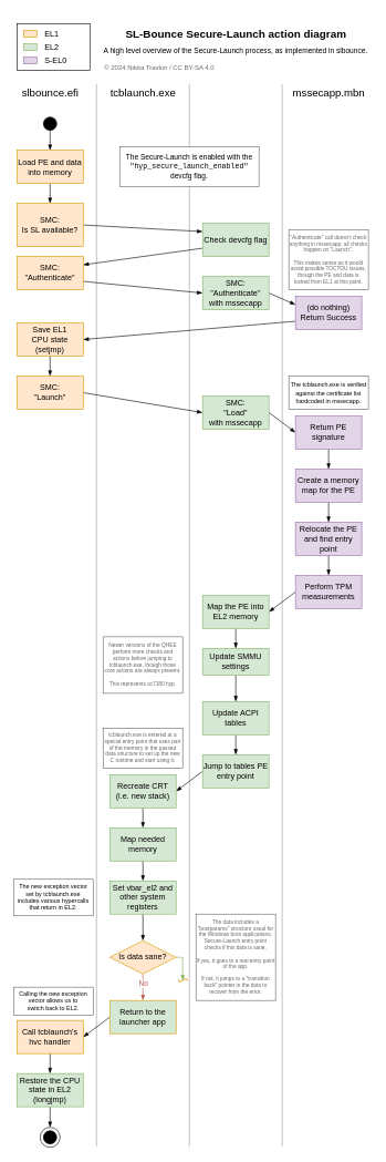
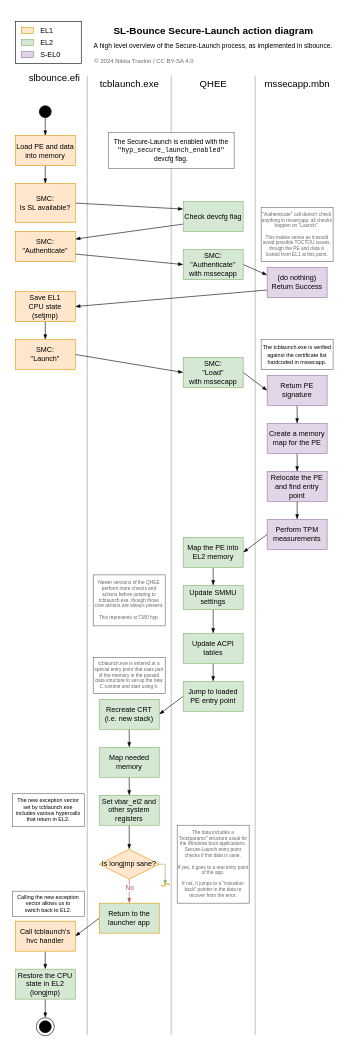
- <mxCell id="7" value="&lt;div style=&quot;font-size: 15px;&quot;&gt;&lt;font style=&quot;font-size: 16px;&quot;&gt;slbounce.efi&lt;/font&gt;&lt;/div&gt;" style="text;html=1;align=center;verticalAlign=middle;resizable=0;points=[];autosize=1;strokeColor=none;fillColor=none;" vertex="1" parent="1"><mxGeometry x="20" y="123" width="110" height="30" as="geometry" /></mxCell>
+ <mxCell id="7" value="&lt;div style=&quot;font-size: 15px;&quot;&gt;&lt;font style=&quot;font-size: 16px;&quot;&gt;slbounce.efi&lt;/font&gt;&lt;/div&gt;" style="text;html=1;align=center;verticalAlign=middle;resizable=0;points=[];autosize=1;strokeColor=none;fillColor=none;" vertex="1" parent="1"><mxGeometry x="35" y="113" width="110" height="30" as="geometry" /></mxCell>
+ <mxCell id="9" value="&lt;font style=&quot;font-size: 16px;&quot;&gt;QHEE&lt;/font&gt;" style="text;html=1;align=center;verticalAlign=middle;resizable=0;points=[];autosize=1;strokeColor=none;fillColor=none;" vertex="1" parent="1"><mxGeometry x="320" y="123" width="70" height="30" as="geometry" /></mxCell>
- <mxCell id="51" value="Jump to tables PE entry point" style="rounded=0;whiteSpace=wrap;html=1;fillColor=#d5e8d4;strokeColor=#82b366;" vertex="1" parent="1"><mxGeometry x="305" y="1135" width="100" height="50" as="geometry" /></mxCell>
+ <mxCell id="51" value="Jump to loaded PE entry point" style="rounded=0;whiteSpace=wrap;html=1;fillColor=#d5e8d4;strokeColor=#82b366;" vertex="1" parent="1"><mxGeometry x="305" y="1135" width="100" height="50" as="geometry" /></mxCell>
- <mxCell id="67" value="Is data sane?" style="rhombus;whiteSpace=wrap;html=1;fillColor=#ffe6cc;strokeColor=#d79b00;" vertex="1" parent="1"><mxGeometry x="165" y="1415" width="100" height="50" as="geometry" /></mxCell>
+ <mxCell id="67" value="Is longjmp sane?" style="rhombus;whiteSpace=wrap;html=1;fillColor=#ffe6cc;strokeColor=#d79b00;" vertex="1" parent="1"><mxGeometry x="165" y="1415" width="100" height="50" as="geometry" /></mxCell>
